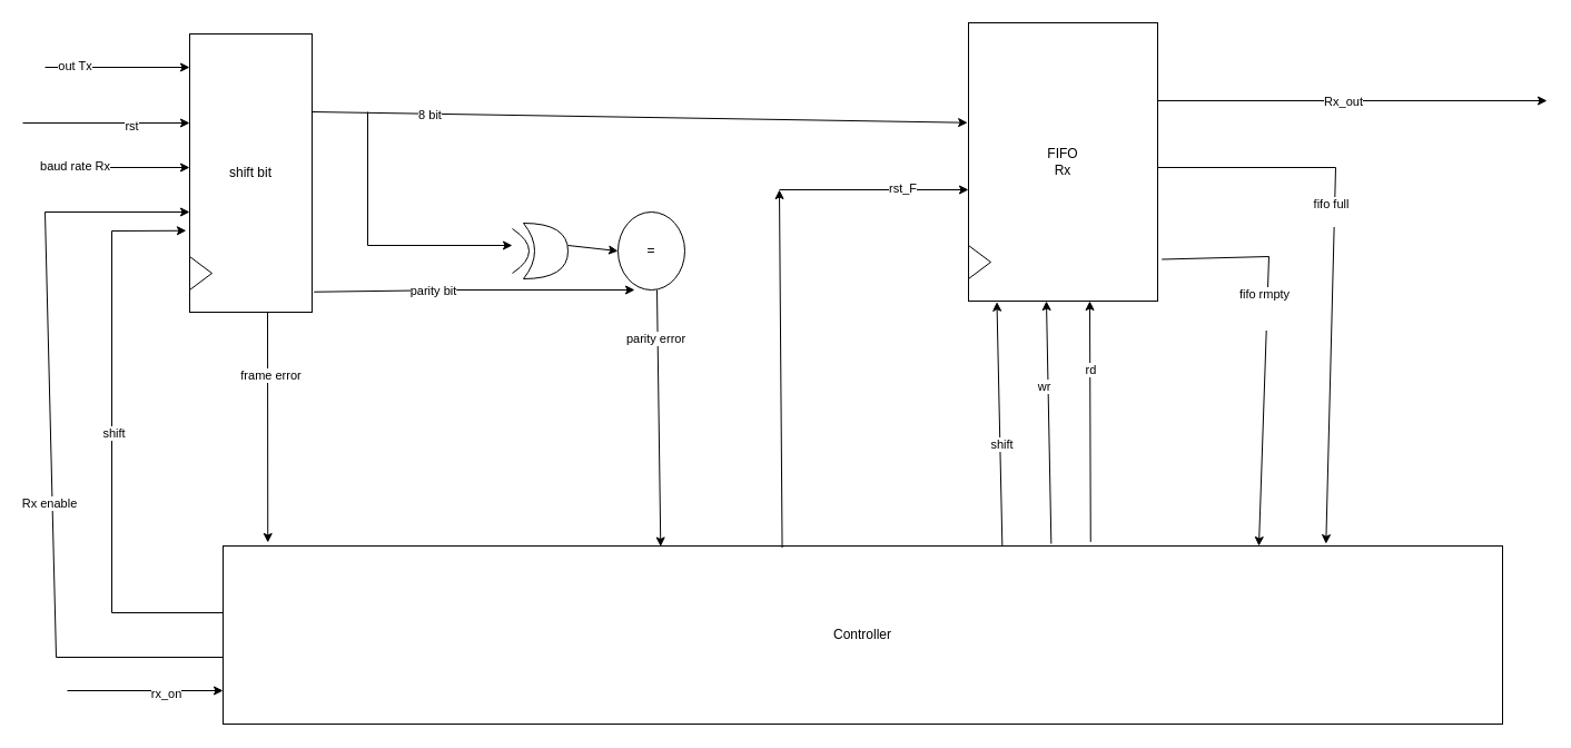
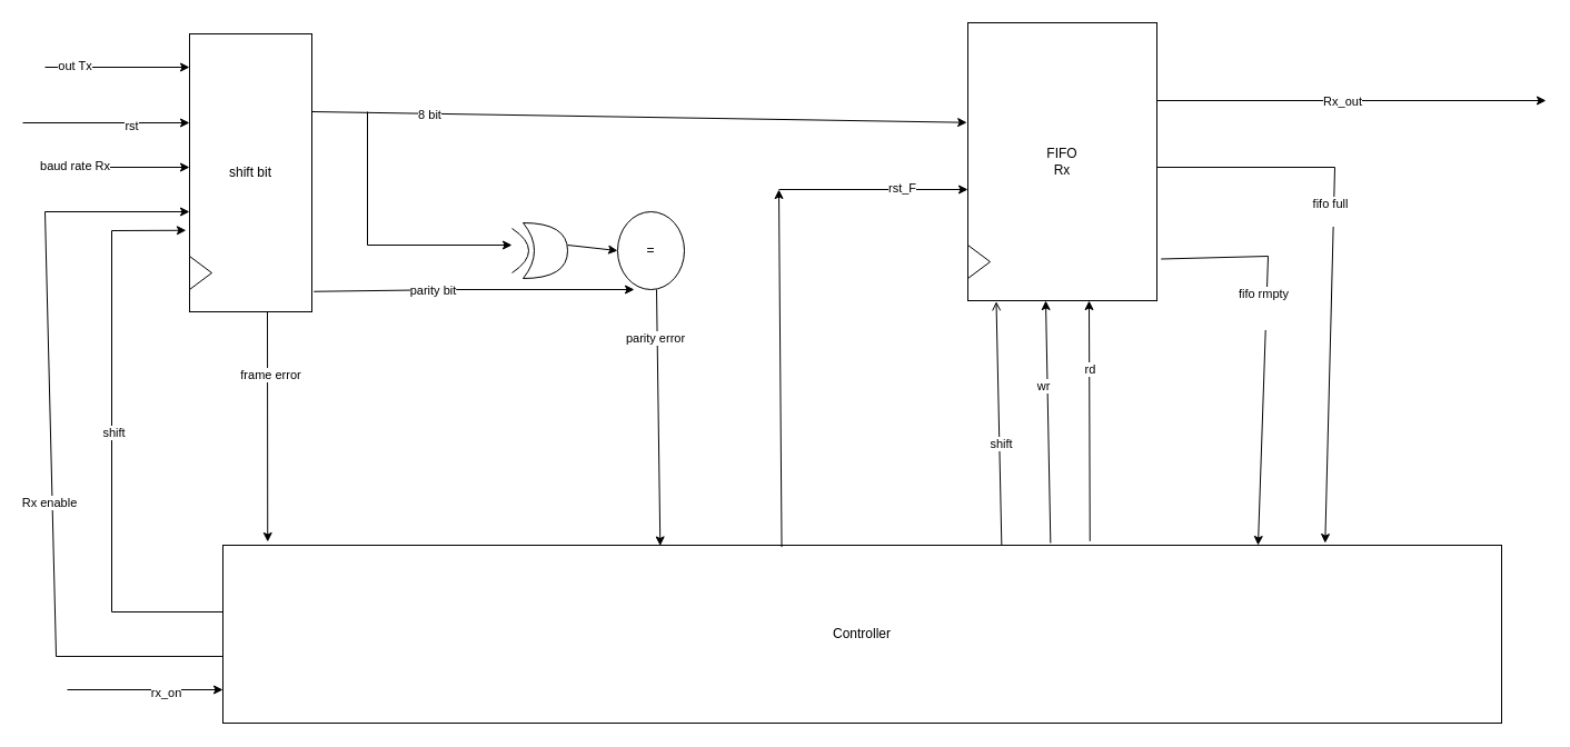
- <mxCell id="41" value="" style="endArrow=classic;html=1;rounded=0;entryX=1.003;entryY=0.85;entryDx=0;entryDy=0;entryPerimeter=0;exitX=0.609;exitY=0;exitDx=0;exitDy=0;exitPerimeter=0;" edge="1" parent="1" source="16" target="9"><mxGeometry width="50" height="50" relative="1" as="geometry"><mxPoint x="660" y="370" as="sourcePoint" /><mxPoint x="710" y="320" as="targetPoint" /></mxGeometry></mxCell>
+ <mxCell id="41" value="" style="endArrow=open;html=1;rounded=0;entryX=1.003;entryY=0.85;entryDx=0;entryDy=0;entryPerimeter=0;exitX=0.609;exitY=0;exitDx=0;exitDy=0;exitPerimeter=0;" edge="1" parent="1" source="16" target="9"><mxGeometry width="50" height="50" relative="1" as="geometry"><mxPoint x="660" y="370" as="sourcePoint" /><mxPoint x="710" y="320" as="targetPoint" /></mxGeometry></mxCell>
